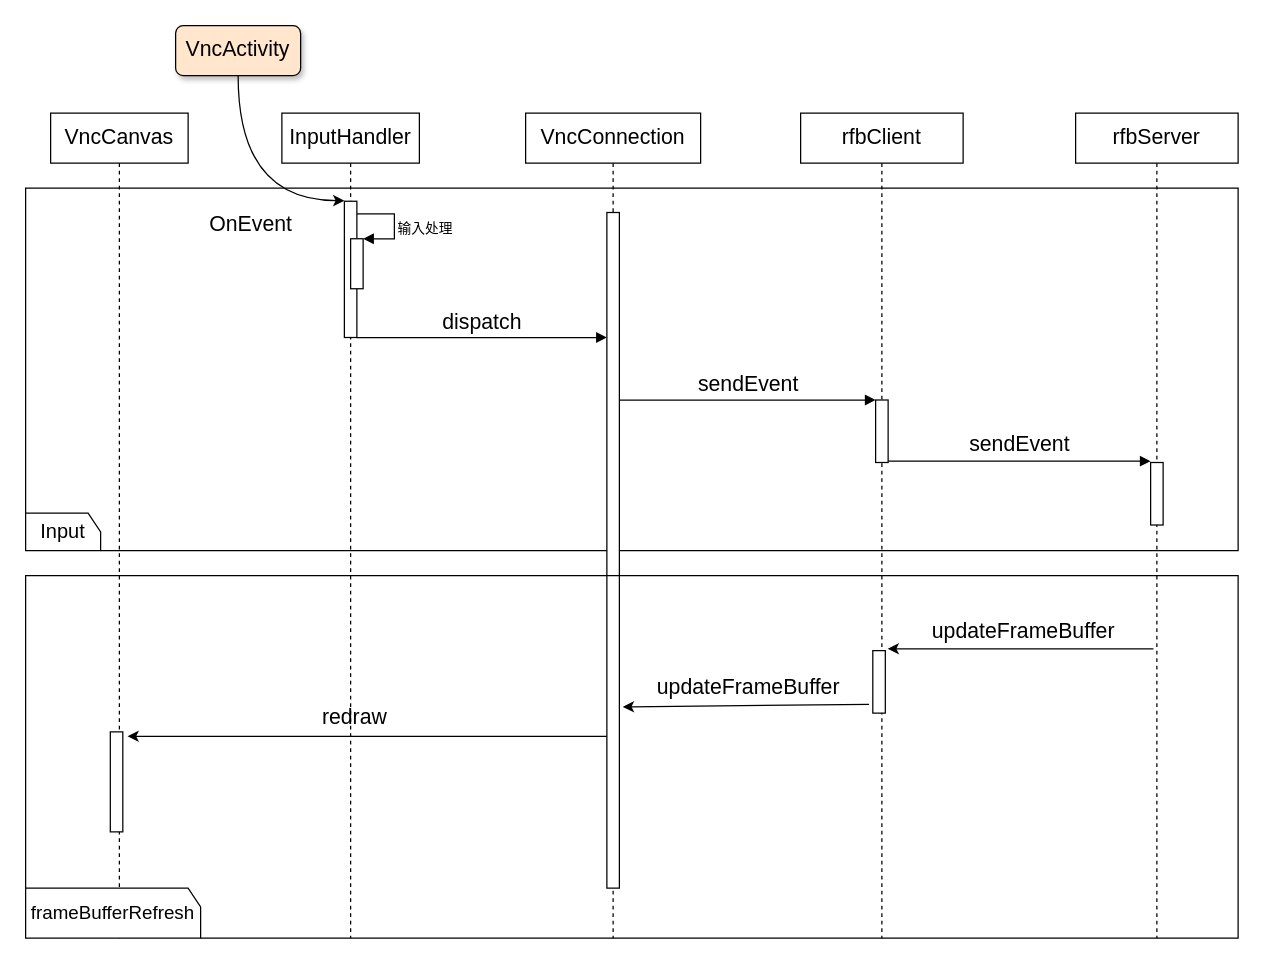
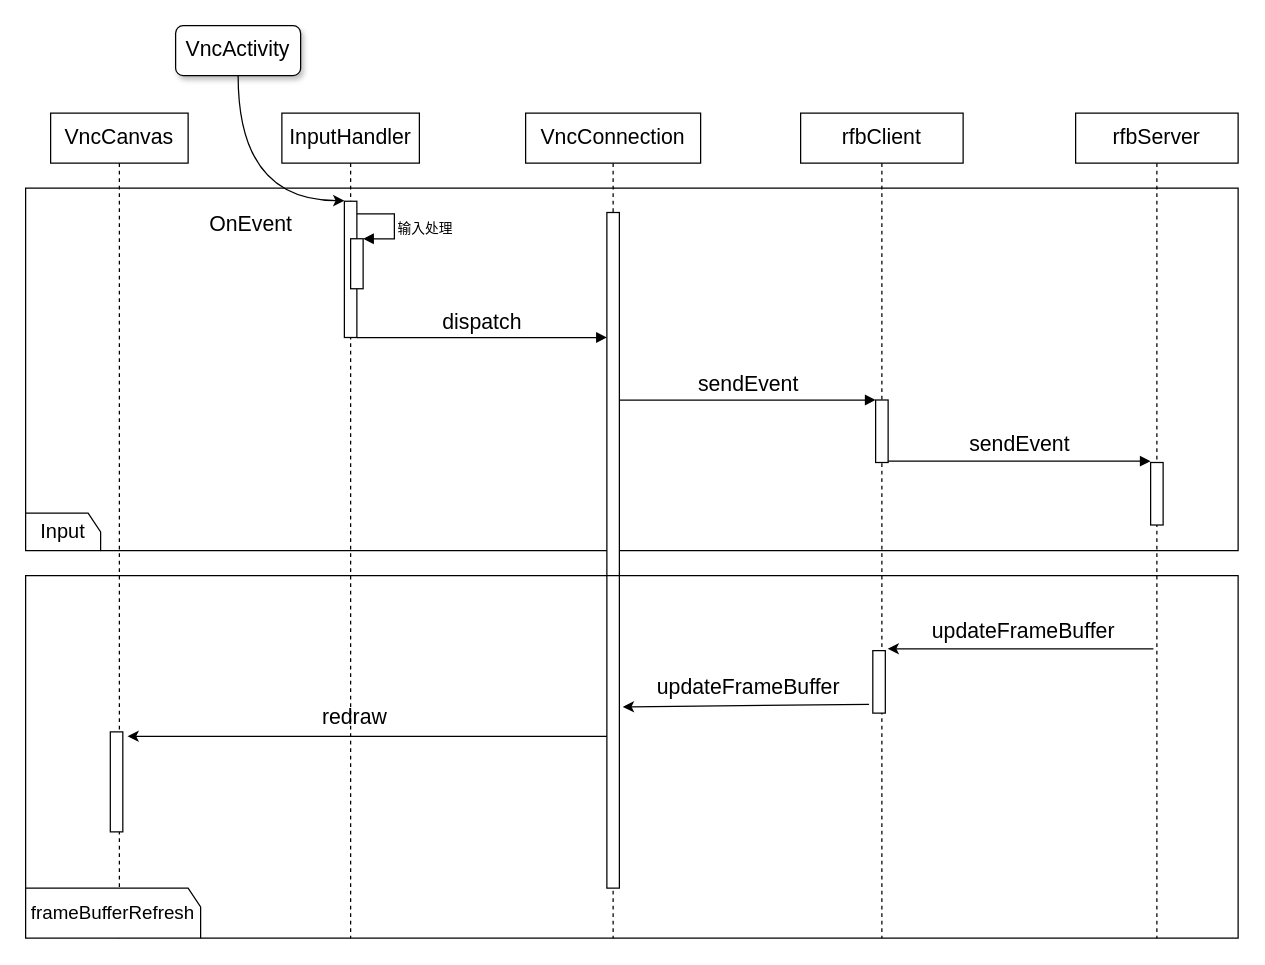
- <mxCell id="15" value="VncActivity" style="rounded=1;whiteSpace=wrap;html=1;fontFamily=Helvetica;fontSize=17;shadow=1;fillColor=#ffe6cc;" vertex="1" parent="1"><mxGeometry x="140" y="20" width="100" height="40" as="geometry" /></mxCell>
+ <mxCell id="15" value="VncActivity" style="rounded=1;whiteSpace=wrap;html=1;fontFamily=Helvetica;fontSize=17;shadow=1;" vertex="1" parent="1"><mxGeometry x="140" y="20" width="100" height="40" as="geometry" /></mxCell>
